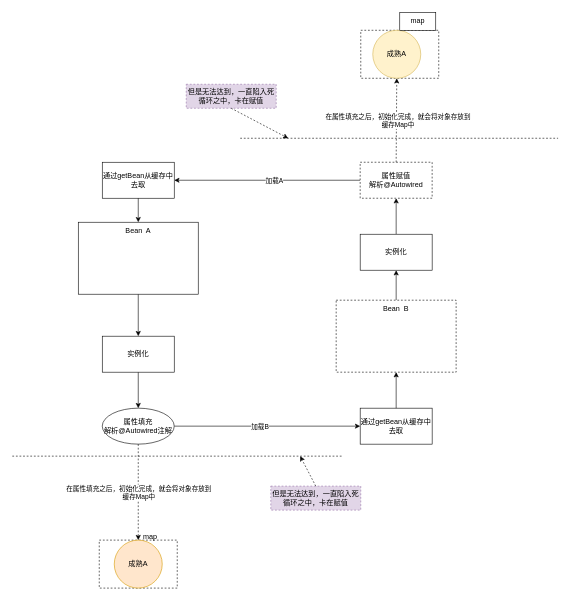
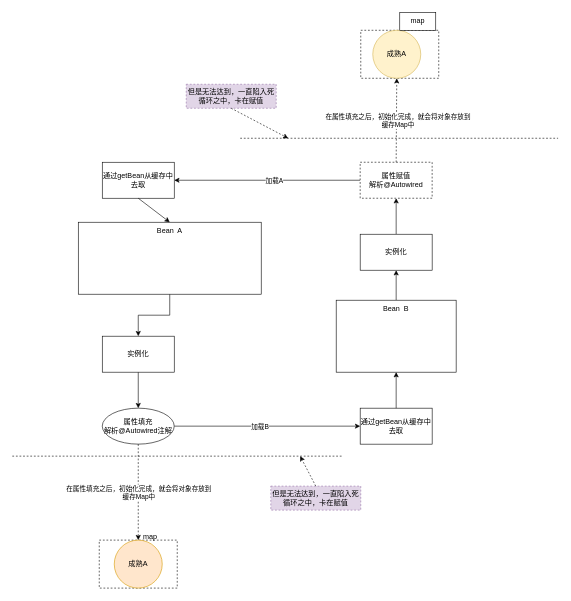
- <mxCell id="3" value="Bean&amp;nbsp; A" style="rounded=0;whiteSpace=wrap;html=1;fontColor=default;fillColor=default;strokeColor=default;verticalAlign=top;" vertex="1" parent="1"><mxGeometry x="130" y="370" width="200" height="120" as="geometry" /></mxCell>
+ <mxCell id="3" value="Bean&amp;nbsp; A" style="rounded=0;whiteSpace=wrap;html=1;fontColor=default;fillColor=default;strokeColor=default;verticalAlign=top;" vertex="1" parent="1"><mxGeometry x="130" y="370" width="305" height="120" as="geometry" /></mxCell>
- <mxCell id="11" value="Bean&amp;nbsp; B" style="rounded=0;whiteSpace=wrap;html=1;fontColor=default;fillColor=default;strokeColor=default;verticalAlign=top;dashed=1;" vertex="1" parent="1"><mxGeometry x="560" y="500" width="200" height="120" as="geometry" /></mxCell>
+ <mxCell id="11" value="Bean&amp;nbsp; B" style="rounded=0;whiteSpace=wrap;html=1;fontColor=default;fillColor=default;strokeColor=default;verticalAlign=top;" vertex="1" parent="1"><mxGeometry x="560" y="500" width="200" height="120" as="geometry" /></mxCell>
